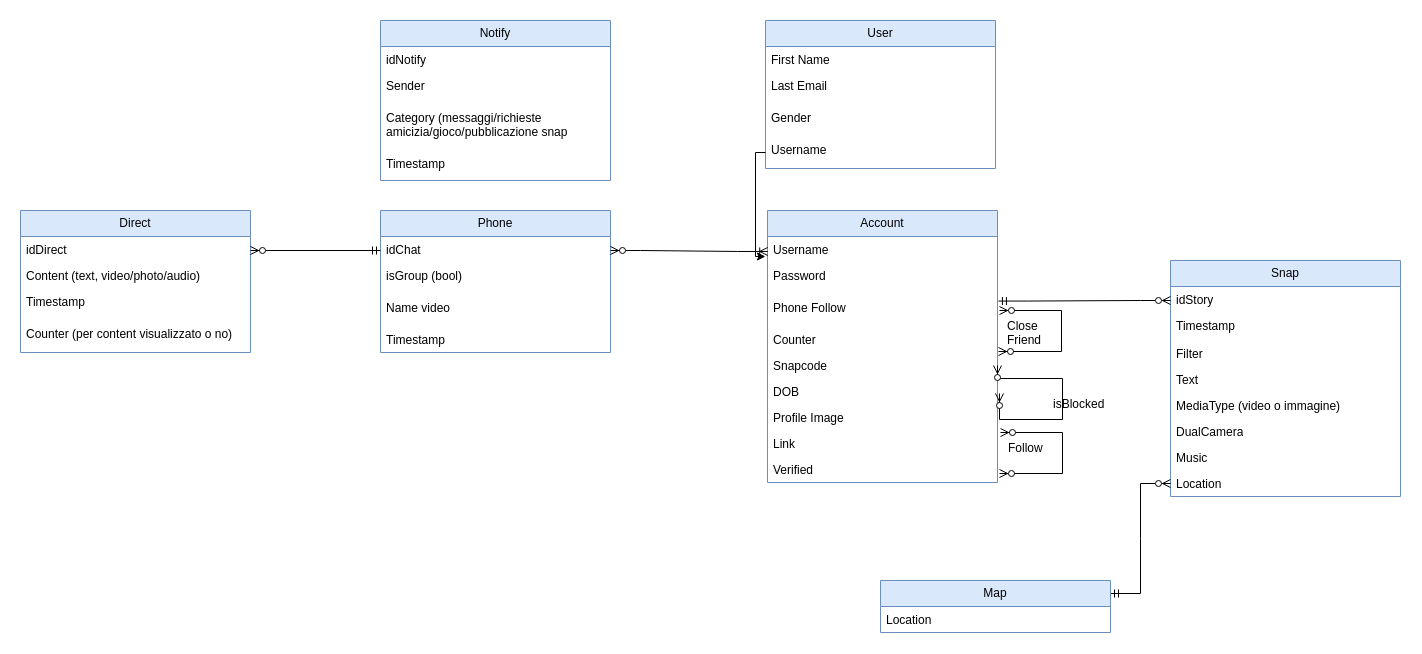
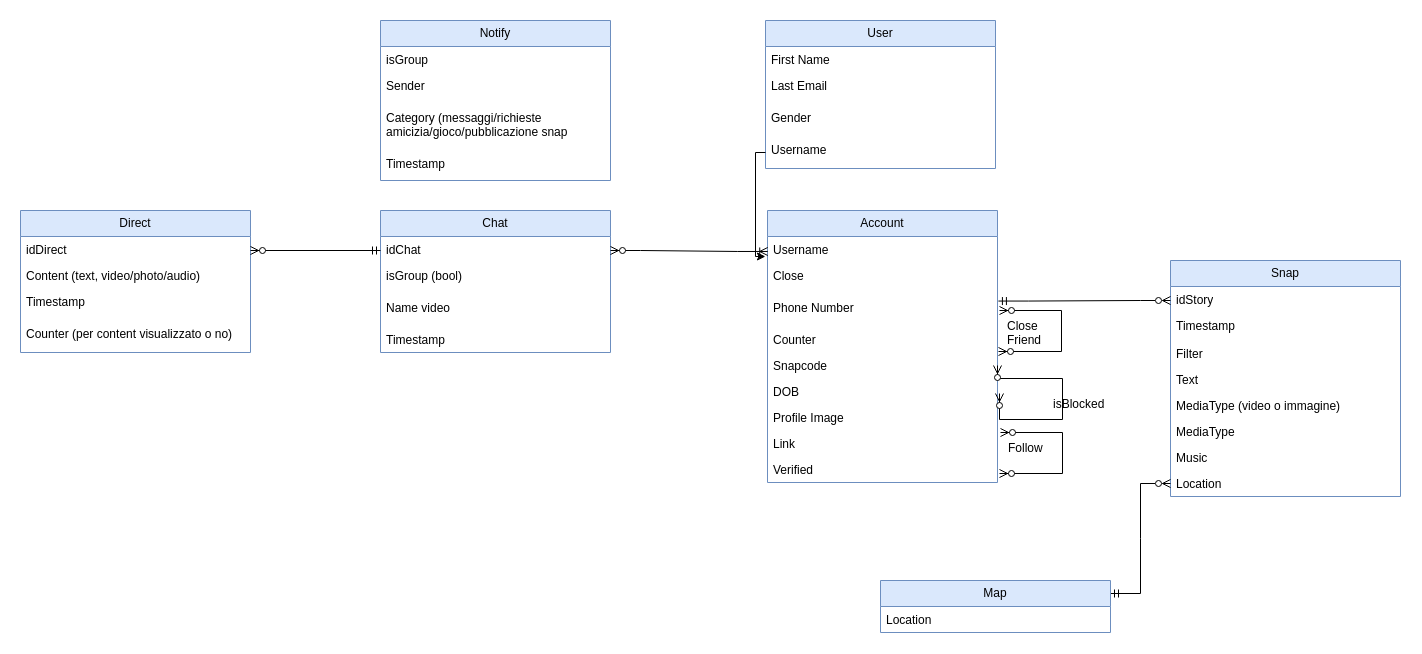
- <mxCell id="33" value="idNotify" style="text;strokeColor=none;fillColor=none;align=left;verticalAlign=top;spacingLeft=4;spacingRight=4;overflow=hidden;rotatable=0;points=[[0,0.5],[1,0.5]];portConstraint=eastwest;whiteSpace=wrap;html=1;" parent="32" vertex="1"><mxGeometry y="26" width="230" height="26" as="geometry" /></mxCell>
+ <mxCell id="33" value="isGroup" style="text;strokeColor=none;fillColor=none;align=left;verticalAlign=top;spacingLeft=4;spacingRight=4;overflow=hidden;rotatable=0;points=[[0,0.5],[1,0.5]];portConstraint=eastwest;whiteSpace=wrap;html=1;" parent="32" vertex="1"><mxGeometry y="26" width="230" height="26" as="geometry" /></mxCell>
- <mxCell id="7" value="Phone" style="swimlane;fontStyle=0;childLayout=stackLayout;horizontal=1;startSize=26;fillColor=#dae8fc;horizontalStack=0;resizeParent=1;resizeParentMax=0;resizeLast=0;collapsible=1;marginBottom=0;whiteSpace=wrap;html=1;strokeColor=#6c8ebf;" parent="1" vertex="1"><mxGeometry x="380" y="210" width="230" height="142" as="geometry"><mxRectangle x="80" y="200" width="70" height="30" as="alternateBounds" /></mxGeometry></mxCell>
+ <mxCell id="7" value="Chat" style="swimlane;fontStyle=0;childLayout=stackLayout;horizontal=1;startSize=26;fillColor=#dae8fc;horizontalStack=0;resizeParent=1;resizeParentMax=0;resizeLast=0;collapsible=1;marginBottom=0;whiteSpace=wrap;html=1;strokeColor=#6c8ebf;" parent="1" vertex="1"><mxGeometry x="380" y="210" width="230" height="142" as="geometry"><mxRectangle x="80" y="200" width="70" height="30" as="alternateBounds" /></mxGeometry></mxCell>
- <mxCell id="14" value="Password" style="text;strokeColor=none;fillColor=none;align=left;verticalAlign=top;spacingLeft=4;spacingRight=4;overflow=hidden;rotatable=0;points=[[0,0.5],[1,0.5]];portConstraint=eastwest;whiteSpace=wrap;html=1;" parent="12" vertex="1"><mxGeometry y="52" width="230" height="32" as="geometry" /></mxCell>
+ <mxCell id="14" value="Close" style="text;strokeColor=none;fillColor=none;align=left;verticalAlign=top;spacingLeft=4;spacingRight=4;overflow=hidden;rotatable=0;points=[[0,0.5],[1,0.5]];portConstraint=eastwest;whiteSpace=wrap;html=1;" parent="12" vertex="1"><mxGeometry y="52" width="230" height="32" as="geometry" /></mxCell>
- <mxCell id="15" value="Phone Follow" style="text;strokeColor=none;fillColor=none;align=left;verticalAlign=top;spacingLeft=4;spacingRight=4;overflow=hidden;rotatable=0;points=[[0,0.5],[1,0.5]];portConstraint=eastwest;whiteSpace=wrap;html=1;" parent="12" vertex="1"><mxGeometry y="84" width="230" height="32" as="geometry" /></mxCell>
+ <mxCell id="15" value="Phone Number" style="text;strokeColor=none;fillColor=none;align=left;verticalAlign=top;spacingLeft=4;spacingRight=4;overflow=hidden;rotatable=0;points=[[0,0.5],[1,0.5]];portConstraint=eastwest;whiteSpace=wrap;html=1;" parent="12" vertex="1"><mxGeometry y="84" width="230" height="32" as="geometry" /></mxCell>
- <mxCell id="29" value="DualCamera" style="text;strokeColor=none;fillColor=none;align=left;verticalAlign=top;spacingLeft=4;spacingRight=4;overflow=hidden;rotatable=0;points=[[0,0.5],[1,0.5]];portConstraint=eastwest;whiteSpace=wrap;html=1;" parent="23" vertex="1"><mxGeometry y="158" width="230" height="26" as="geometry" /></mxCell>
+ <mxCell id="29" value="MediaType" style="text;strokeColor=none;fillColor=none;align=left;verticalAlign=top;spacingLeft=4;spacingRight=4;overflow=hidden;rotatable=0;points=[[0,0.5],[1,0.5]];portConstraint=eastwest;whiteSpace=wrap;html=1;" parent="23" vertex="1"><mxGeometry y="158" width="230" height="26" as="geometry" /></mxCell>
